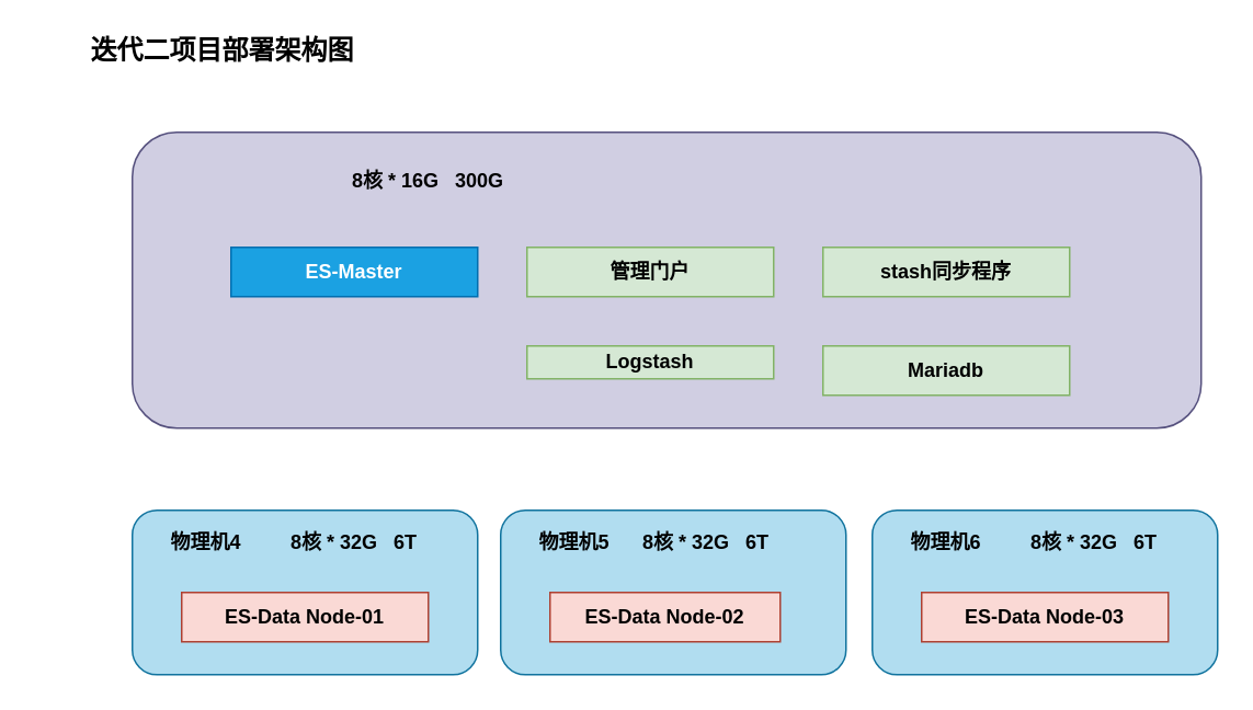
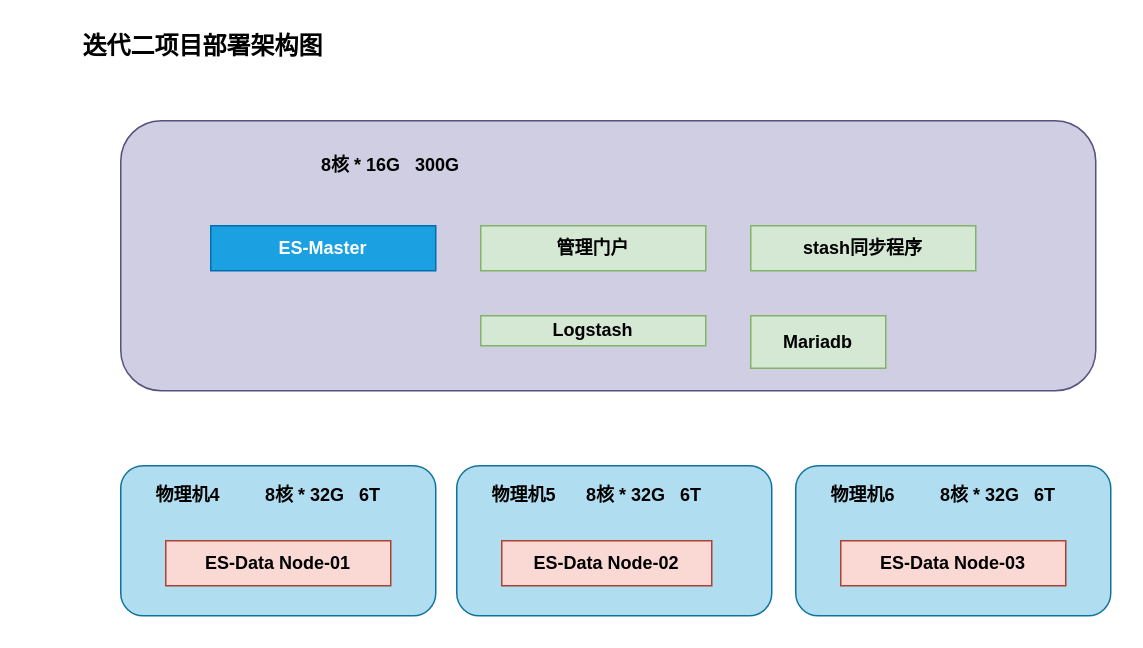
- <mxCell id="6" value="&lt;span style=&quot;&quot;&gt;Mariadb&lt;/span&gt;" style="rounded=0;whiteSpace=wrap;html=1;fontStyle=1;fillColor=#d5e8d4;strokeColor=#82b366;" vertex="1" parent="1"><mxGeometry x="500" y="210" width="150" height="30" as="geometry" /></mxCell>
+ <mxCell id="6" value="&lt;span style=&quot;&quot;&gt;Mariadb&lt;/span&gt;" style="rounded=0;whiteSpace=wrap;html=1;fontStyle=1;fillColor=#d5e8d4;strokeColor=#82b366;" vertex="1" parent="1"><mxGeometry x="500" y="210" width="90" height="35" as="geometry" /></mxCell>
